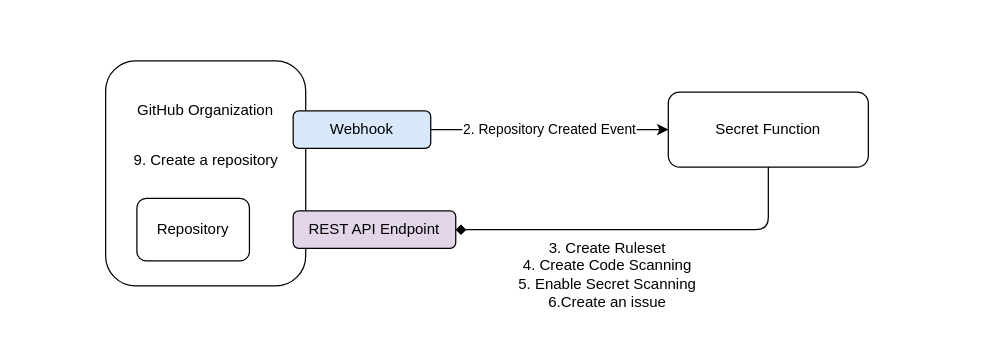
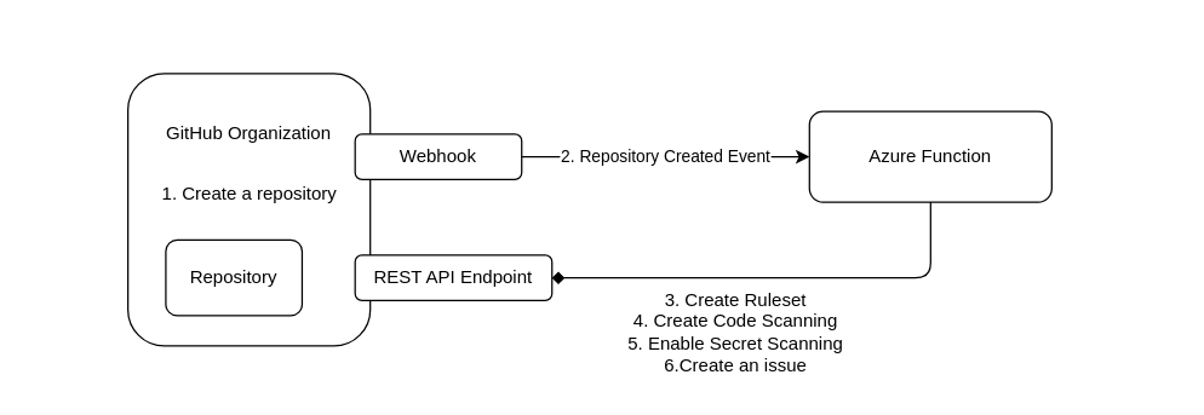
- <mxCell id="4" value="&lt;font color=&quot;#000000&quot;&gt;Webhook&lt;/font&gt;" style="rounded=1;whiteSpace=wrap;html=1;fillStyle=solid;fillColor=#dae8fc;strokeColor=#000000;" parent="1" vertex="1"><mxGeometry x="234" y="88" width="110" height="30" as="geometry" /></mxCell>
+ <mxCell id="4" value="&lt;font color=&quot;#000000&quot;&gt;Webhook&lt;/font&gt;" style="rounded=1;whiteSpace=wrap;html=1;fillStyle=solid;fillColor=#FFFFFF;strokeColor=#000000;" parent="1" vertex="1"><mxGeometry x="234" y="88" width="110" height="30" as="geometry" /></mxCell>
- <mxCell id="7" value="&lt;font color=&quot;#000000&quot;&gt;Secret Function&lt;/font&gt;" style="rounded=1;whiteSpace=wrap;html=1;fillStyle=solid;fillColor=none;strokeColor=#000000;" parent="1" vertex="1"><mxGeometry x="534" y="73" width="160" height="60" as="geometry" /></mxCell>
+ <mxCell id="7" value="&lt;font color=&quot;#000000&quot;&gt;Azure Function&lt;/font&gt;" style="rounded=1;whiteSpace=wrap;html=1;fillStyle=solid;fillColor=none;strokeColor=#000000;" parent="1" vertex="1"><mxGeometry x="534" y="73" width="160" height="60" as="geometry" /></mxCell>
- <mxCell id="10" value="&lt;font color=&quot;#000000&quot;&gt;9. Create a repository&lt;/font&gt;" style="text;strokeColor=none;fillColor=none;html=1;fontSize=12;fontStyle=0;verticalAlign=middle;align=center;" parent="1" vertex="1"><mxGeometry x="114" y="108" width="100" height="40" as="geometry" /></mxCell>
+ <mxCell id="10" value="&lt;font color=&quot;#000000&quot;&gt;1. Create a repository&lt;/font&gt;" style="text;strokeColor=none;fillColor=none;html=1;fontSize=12;fontStyle=0;verticalAlign=middle;align=center;" parent="1" vertex="1"><mxGeometry x="114" y="108" width="100" height="40" as="geometry" /></mxCell>
- <mxCell id="8" value="&lt;font color=&quot;#000000&quot;&gt;REST API Endpoint&lt;/font&gt;" style="rounded=1;whiteSpace=wrap;html=1;fillStyle=solid;fillColor=#e1d5e7;strokeColor=#000000;" parent="1" vertex="1"><mxGeometry x="234" y="168" width="130" height="30" as="geometry" /></mxCell>
+ <mxCell id="8" value="&lt;font color=&quot;#000000&quot;&gt;REST API Endpoint&lt;/font&gt;" style="rounded=1;whiteSpace=wrap;html=1;fillStyle=solid;fillColor=#FFFFFF;strokeColor=#000000;" parent="1" vertex="1"><mxGeometry x="234" y="168" width="130" height="30" as="geometry" /></mxCell>
